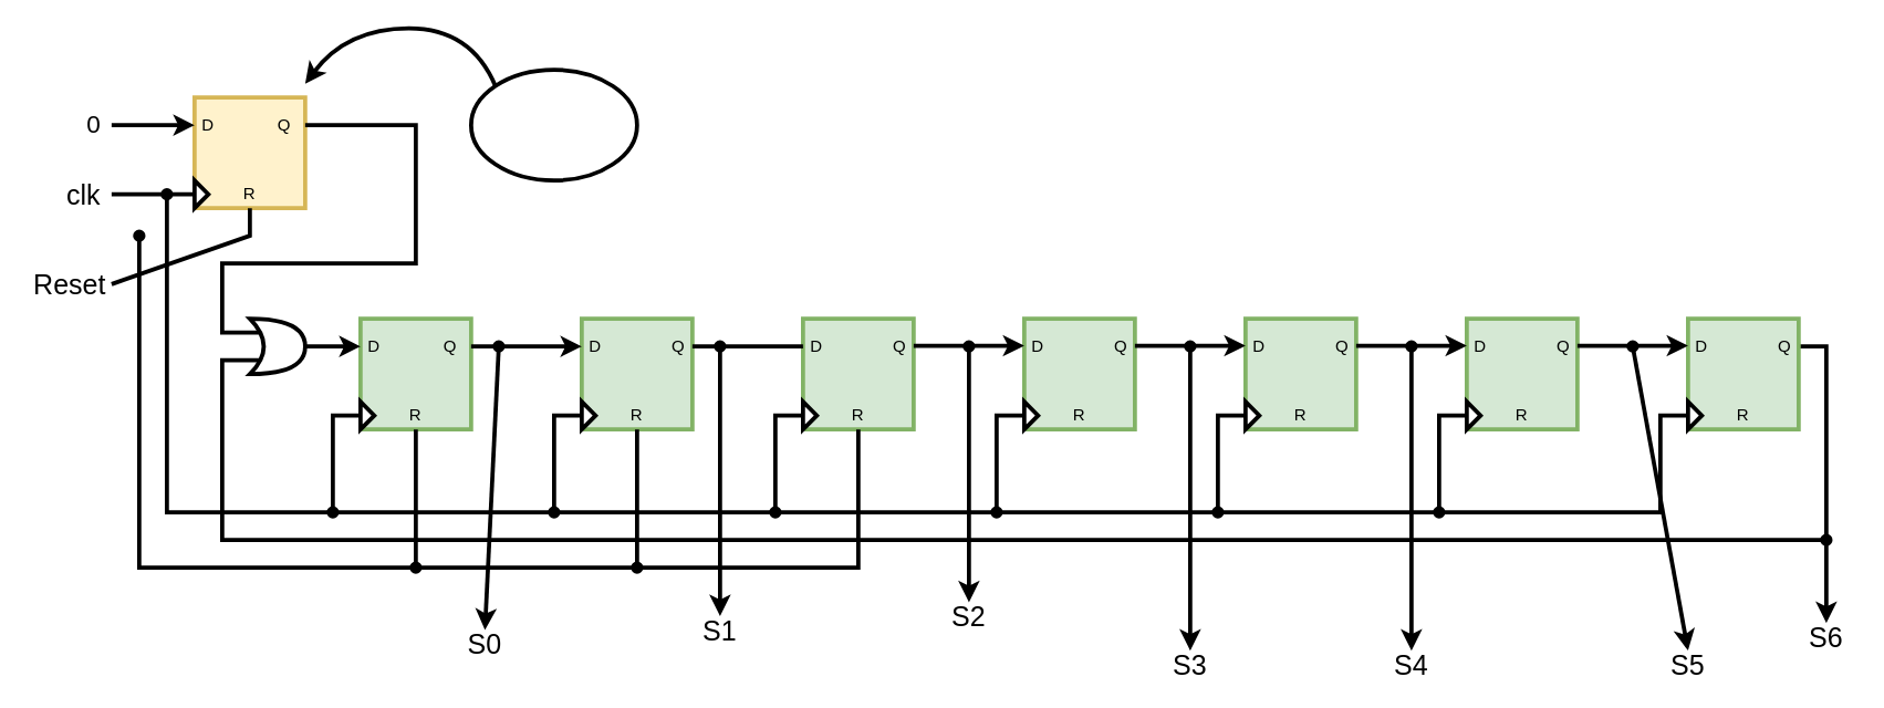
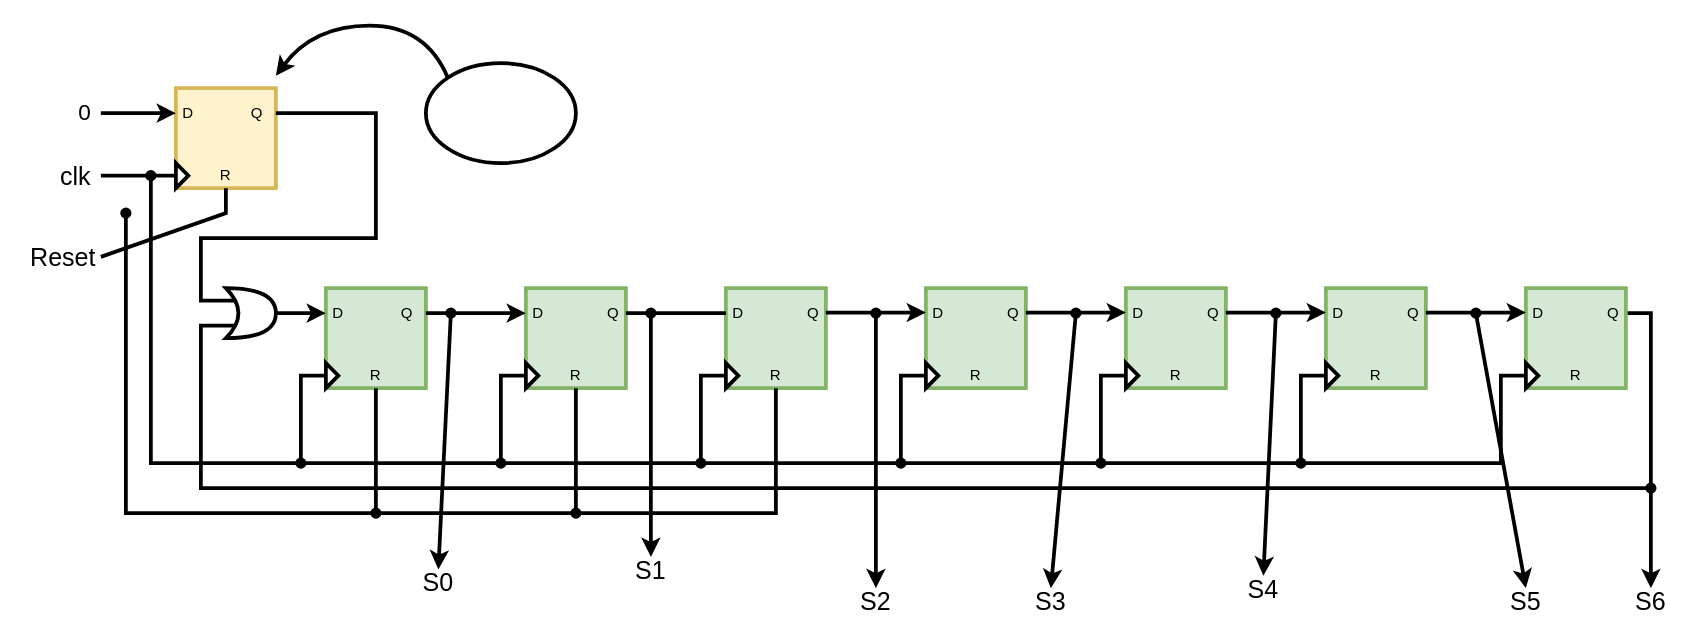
- <mxCell id="60" value="S2" style="text;html=1;strokeColor=none;fillColor=none;align=center;verticalAlign=middle;whiteSpace=wrap;rounded=0;strokeWidth=3;fontSize=20;" parent="1" vertex="1"><mxGeometry x="680" y="435" width="40" height="20" as="geometry" /></mxCell>
+ <mxCell id="60" value="S2" style="text;html=1;strokeColor=none;fillColor=none;align=center;verticalAlign=middle;whiteSpace=wrap;rounded=0;strokeWidth=3;fontSize=20;" parent="1" vertex="1"><mxGeometry x="680" y="470" width="40" height="20" as="geometry" /></mxCell>
- <mxCell id="68" value="S6" style="text;html=1;strokeColor=none;fillColor=none;align=center;verticalAlign=middle;whiteSpace=wrap;rounded=0;strokeWidth=3;fontSize=20;" parent="1" vertex="1"><mxGeometry x="1300" y="450" width="40" height="20" as="geometry" /></mxCell>
+ <mxCell id="68" value="S6" style="text;html=1;strokeColor=none;fillColor=none;align=center;verticalAlign=middle;whiteSpace=wrap;rounded=0;strokeWidth=3;fontSize=20;" parent="1" vertex="1"><mxGeometry x="1300" y="470" width="40" height="20" as="geometry" /></mxCell>
- <mxCell id="62" value="S3" style="text;html=1;strokeColor=none;fillColor=none;align=center;verticalAlign=middle;whiteSpace=wrap;rounded=0;strokeWidth=3;fontSize=20;" parent="1" vertex="1"><mxGeometry x="840" y="470" width="40" height="20" as="geometry" /></mxCell>
+ <mxCell id="62" value="S3" style="text;html=1;strokeColor=none;fillColor=none;align=center;verticalAlign=middle;whiteSpace=wrap;rounded=0;strokeWidth=3;fontSize=20;" parent="1" vertex="1"><mxGeometry x="820" y="470" width="40" height="20" as="geometry" /></mxCell>
- <mxCell id="64" value="S4" style="text;html=1;strokeColor=none;fillColor=none;align=center;verticalAlign=middle;whiteSpace=wrap;rounded=0;strokeWidth=3;fontSize=20;" parent="1" vertex="1"><mxGeometry x="1000" y="470" width="40" height="20" as="geometry" /></mxCell>
+ <mxCell id="64" value="S4" style="text;html=1;strokeColor=none;fillColor=none;align=center;verticalAlign=middle;whiteSpace=wrap;rounded=0;strokeWidth=3;fontSize=20;" parent="1" vertex="1"><mxGeometry x="990" y="460" width="40" height="20" as="geometry" /></mxCell>
